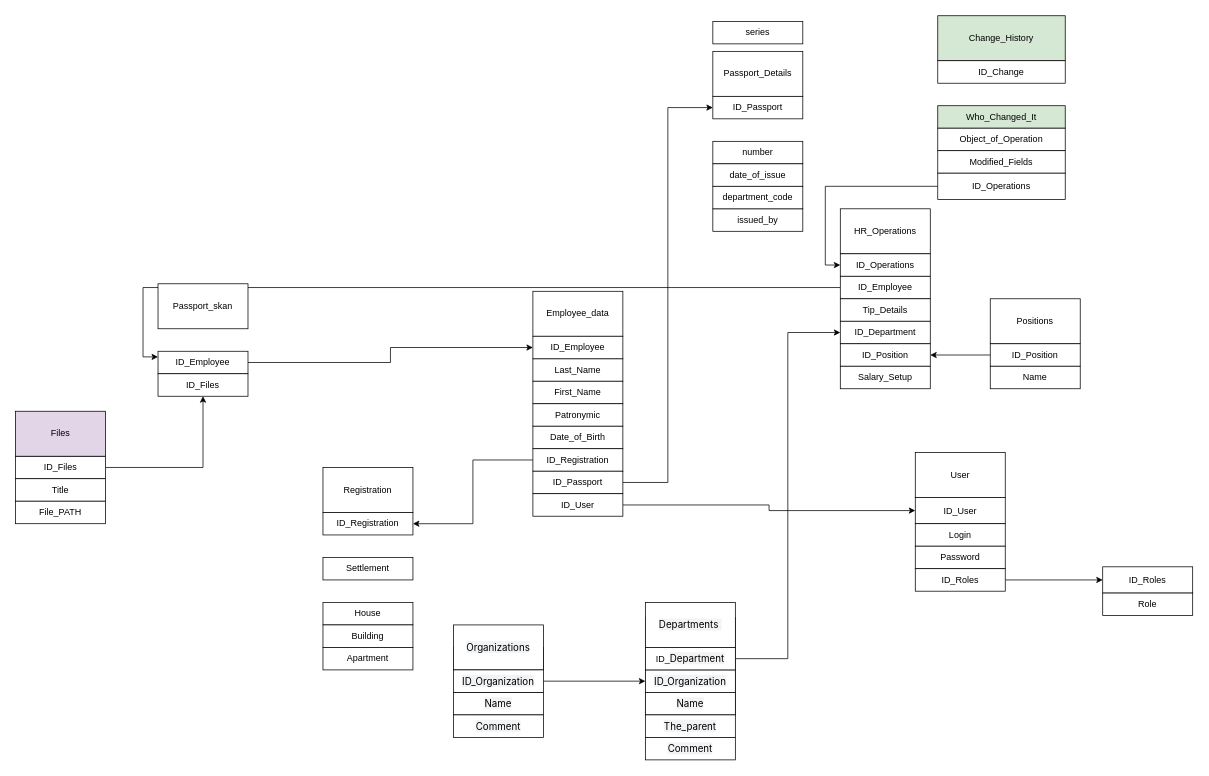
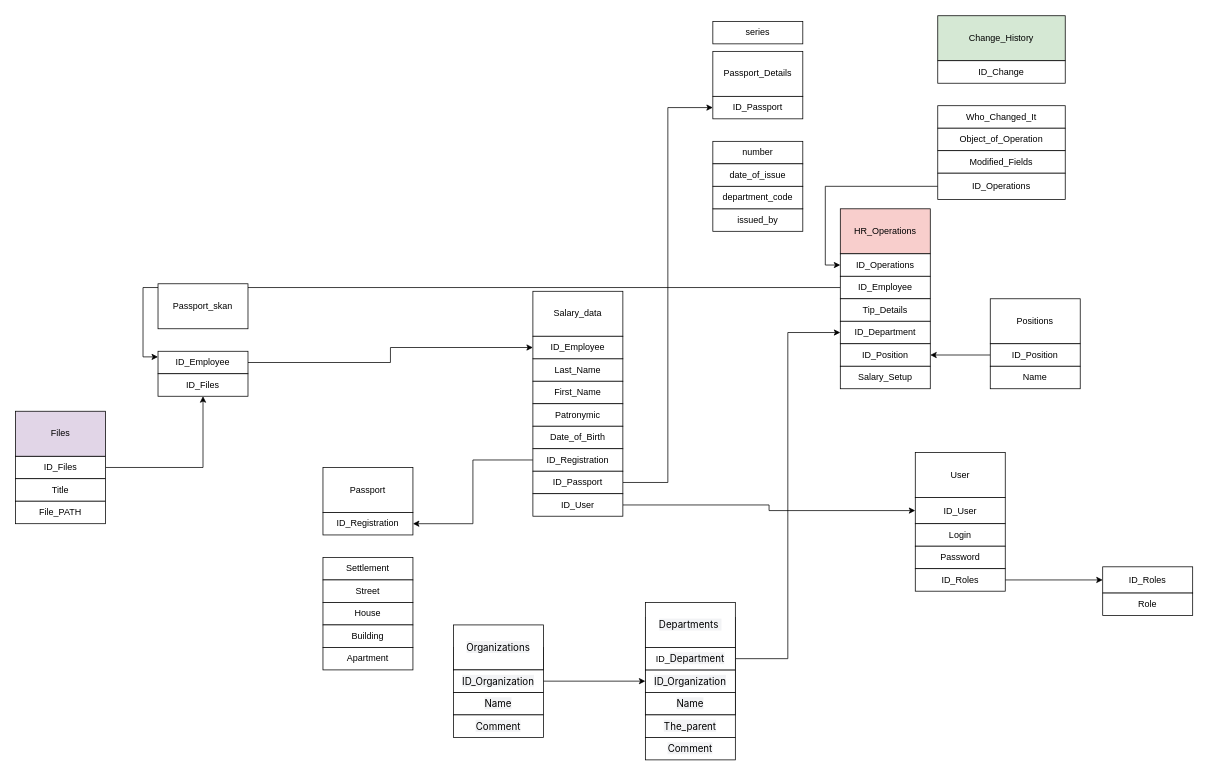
- <mxCell id="54" value="Who_Changed_It" style="rounded=0;whiteSpace=wrap;html=1;fillColor=#d5e8d4;" vertex="1" parent="1"><mxGeometry x="1250" y="140.5" width="170" height="30" as="geometry" /></mxCell>
+ <mxCell id="54" value="Who_Changed_It" style="rounded=0;whiteSpace=wrap;html=1;" vertex="1" parent="1"><mxGeometry x="1250" y="140.5" width="170" height="30" as="geometry" /></mxCell>
- <mxCell id="45" value="HR_Operations" style="rounded=0;whiteSpace=wrap;html=1;" vertex="1" parent="1"><mxGeometry x="1120" y="278" width="120" height="60" as="geometry" /></mxCell>
+ <mxCell id="45" value="HR_Operations" style="rounded=0;whiteSpace=wrap;html=1;fillColor=#f8cecc;" vertex="1" parent="1"><mxGeometry x="1120" y="278" width="120" height="60" as="geometry" /></mxCell>
- <mxCell id="20" value="Employee_data" style="rounded=0;whiteSpace=wrap;html=1;" vertex="1" parent="1"><mxGeometry x="710" y="388" width="120" height="60" as="geometry" /></mxCell>
+ <mxCell id="20" value="Salary_data" style="rounded=0;whiteSpace=wrap;html=1;" vertex="1" parent="1"><mxGeometry x="710" y="388" width="120" height="60" as="geometry" /></mxCell>
- <mxCell id="33" value="Registration" style="rounded=0;whiteSpace=wrap;html=1;" vertex="1" parent="1"><mxGeometry x="430" y="623" width="120" height="60" as="geometry" /></mxCell>
+ <mxCell id="33" value="Passport" style="rounded=0;whiteSpace=wrap;html=1;" vertex="1" parent="1"><mxGeometry x="430" y="623" width="120" height="60" as="geometry" /></mxCell>
+ <mxCell id="35" value="Street" style="rounded=0;whiteSpace=wrap;html=1;" vertex="1" parent="1"><mxGeometry x="430" y="773" width="120" height="30" as="geometry" /></mxCell>
